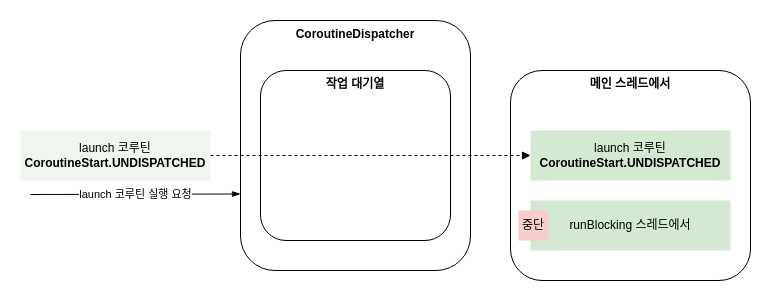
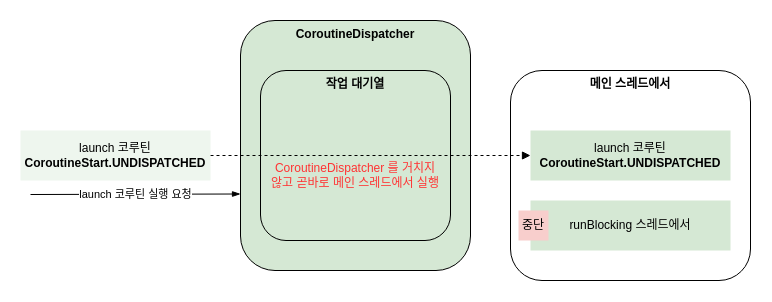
- <mxCell id="3" value="CoroutineDispatcher" style="rounded=1;whiteSpace=wrap;html=1;fontStyle=1;verticalAlign=top;" vertex="1" parent="1"><mxGeometry x="240" y="20" width="230" height="250" as="geometry" /></mxCell>
+ <mxCell id="3" value="CoroutineDispatcher" style="rounded=1;whiteSpace=wrap;html=1;fontStyle=1;verticalAlign=top;fillColor=#d5e8d4;" vertex="1" parent="1"><mxGeometry x="240" y="20" width="230" height="250" as="geometry" /></mxCell>
- <mxCell id="4" value="작업 대기열" style="rounded=1;whiteSpace=wrap;html=1;fontStyle=1;verticalAlign=top;" vertex="1" parent="1"><mxGeometry x="260" y="70" width="190" height="170" as="geometry" /></mxCell>
+ <mxCell id="4" value="작업 대기열" style="rounded=1;whiteSpace=wrap;html=1;fontStyle=1;verticalAlign=top;fillColor=#d5e8d4;" vertex="1" parent="1"><mxGeometry x="260" y="70" width="190" height="170" as="geometry" /></mxCell>
+ <mxCell id="6" value="CoroutineDispatcher 를 거치지 않고 곧바로 메인 스레드에서 실행" style="text;html=1;align=center;verticalAlign=middle;whiteSpace=wrap;rounded=0;fontColor=#FF3333;" vertex="1" parent="1"><mxGeometry x="270" y="150" width="170" height="50" as="geometry" /></mxCell>
